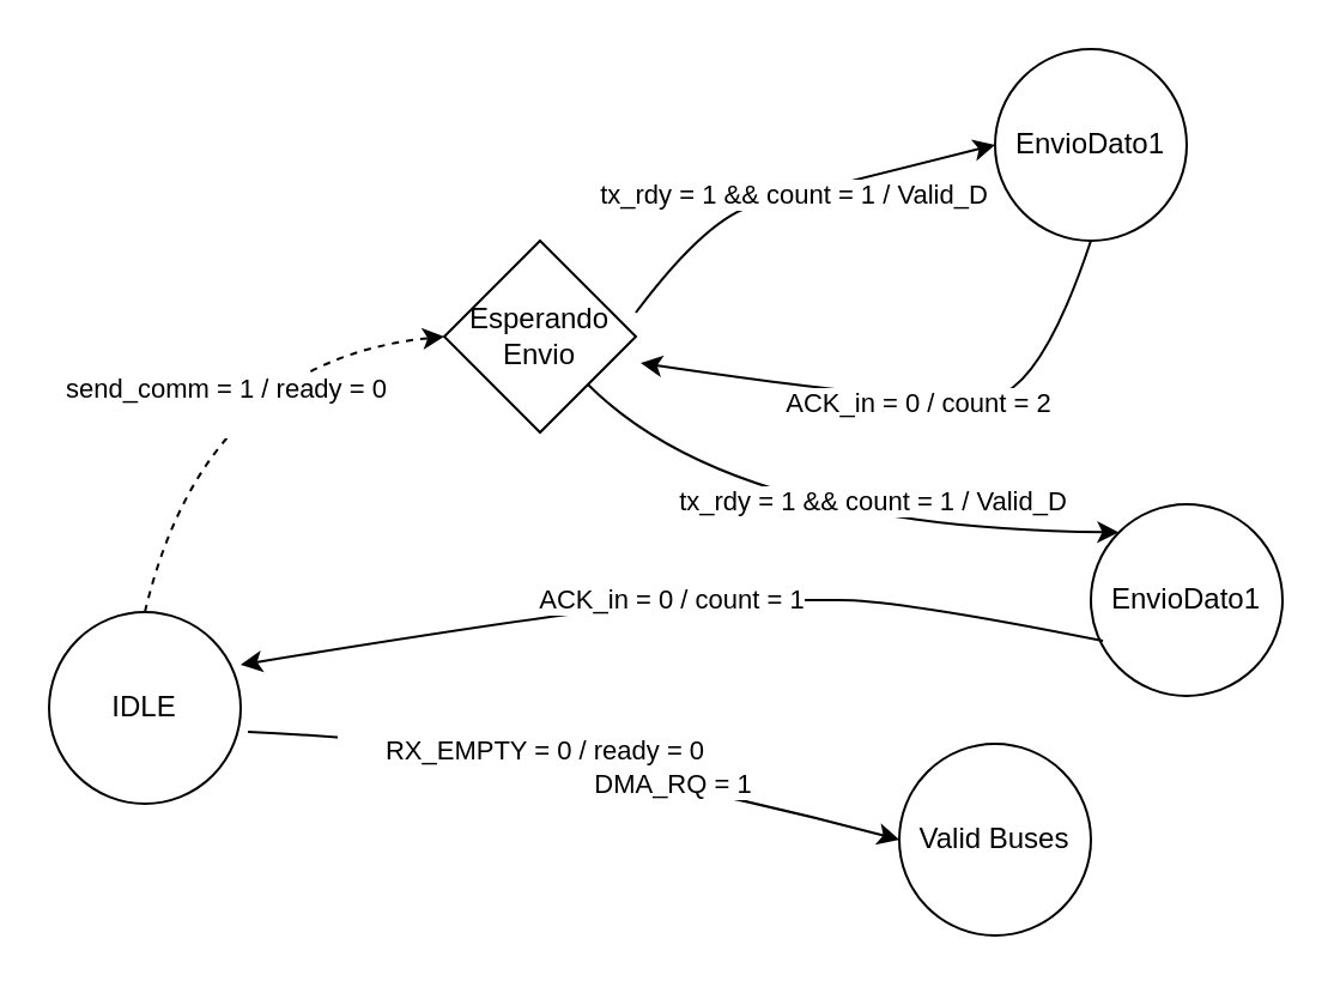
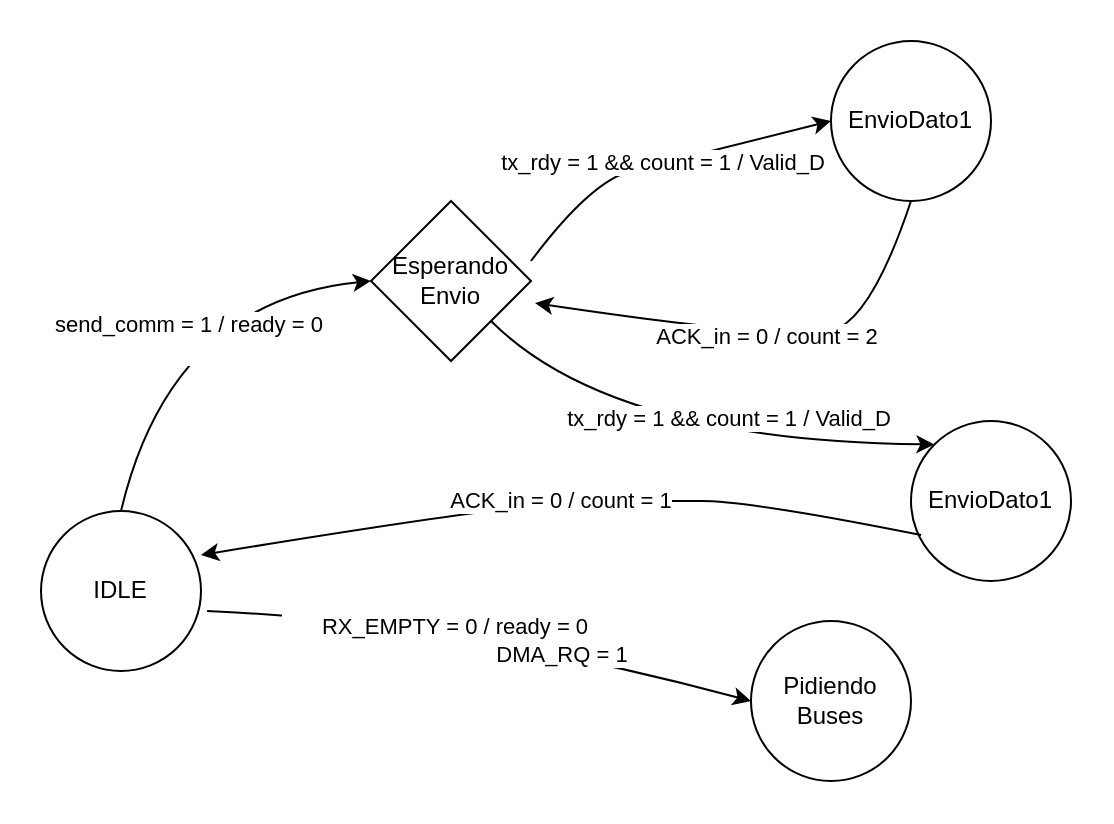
- <mxCell id="5" value="send_comm = 1 / ready = 0&lt;br&gt;&lt;br&gt;" style="curved=1;endArrow=classic;html=1;entryX=0;entryY=0.5;entryDx=0;entryDy=0;exitX=0.5;exitY=0;exitDx=0;exitDy=0;dashed=1;" edge="1" parent="1" source="2" target="3"><mxGeometry x="-0.12" y="-13" width="50" height="50" relative="1" as="geometry"><mxPoint x="35" y="200" as="sourcePoint" /><mxPoint x="85" y="150" as="targetPoint" /><Array as="points"><mxPoint x="85" y="150" /></Array><mxPoint as="offset" /></mxGeometry></mxCell>
+ <mxCell id="5" value="send_comm = 1 / ready = 0&lt;br&gt;&lt;br&gt;" style="curved=1;endArrow=classic;html=1;entryX=0;entryY=0.5;entryDx=0;entryDy=0;exitX=0.5;exitY=0;exitDx=0;exitDy=0;" edge="1" parent="1" source="2" target="3"><mxGeometry x="-0.12" y="-13" width="50" height="50" relative="1" as="geometry"><mxPoint x="35" y="200" as="sourcePoint" /><mxPoint x="85" y="150" as="targetPoint" /><Array as="points"><mxPoint x="85" y="150" /></Array><mxPoint as="offset" /></mxGeometry></mxCell>
- <mxCell id="6" value="Valid Buses" style="ellipse;whiteSpace=wrap;html=1;aspect=fixed;" vertex="1" parent="1"><mxGeometry x="375" y="310" width="80" height="80" as="geometry" /></mxCell>
+ <mxCell id="6" value="Pidiendo Buses" style="ellipse;whiteSpace=wrap;html=1;aspect=fixed;" vertex="1" parent="1"><mxGeometry x="375" y="310" width="80" height="80" as="geometry" /></mxCell>
